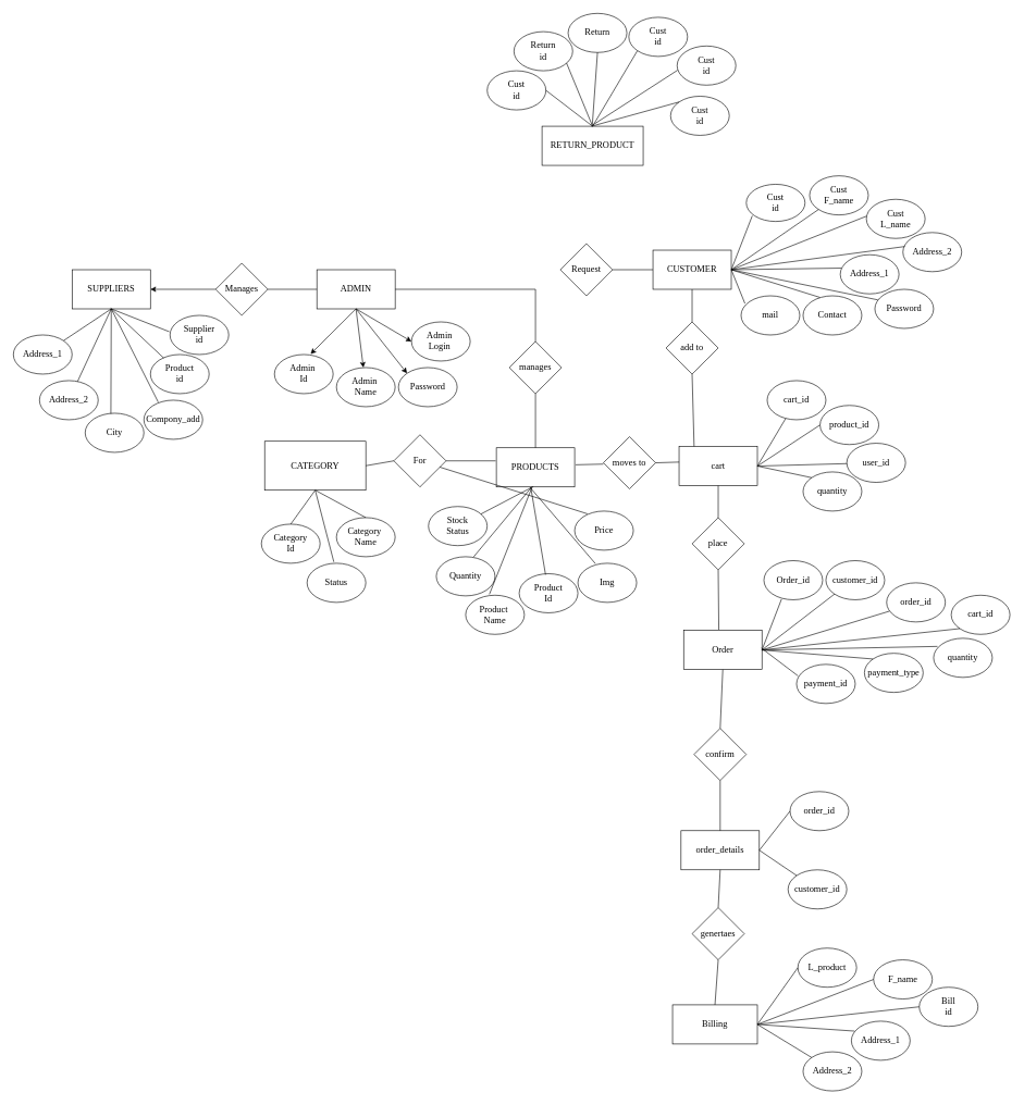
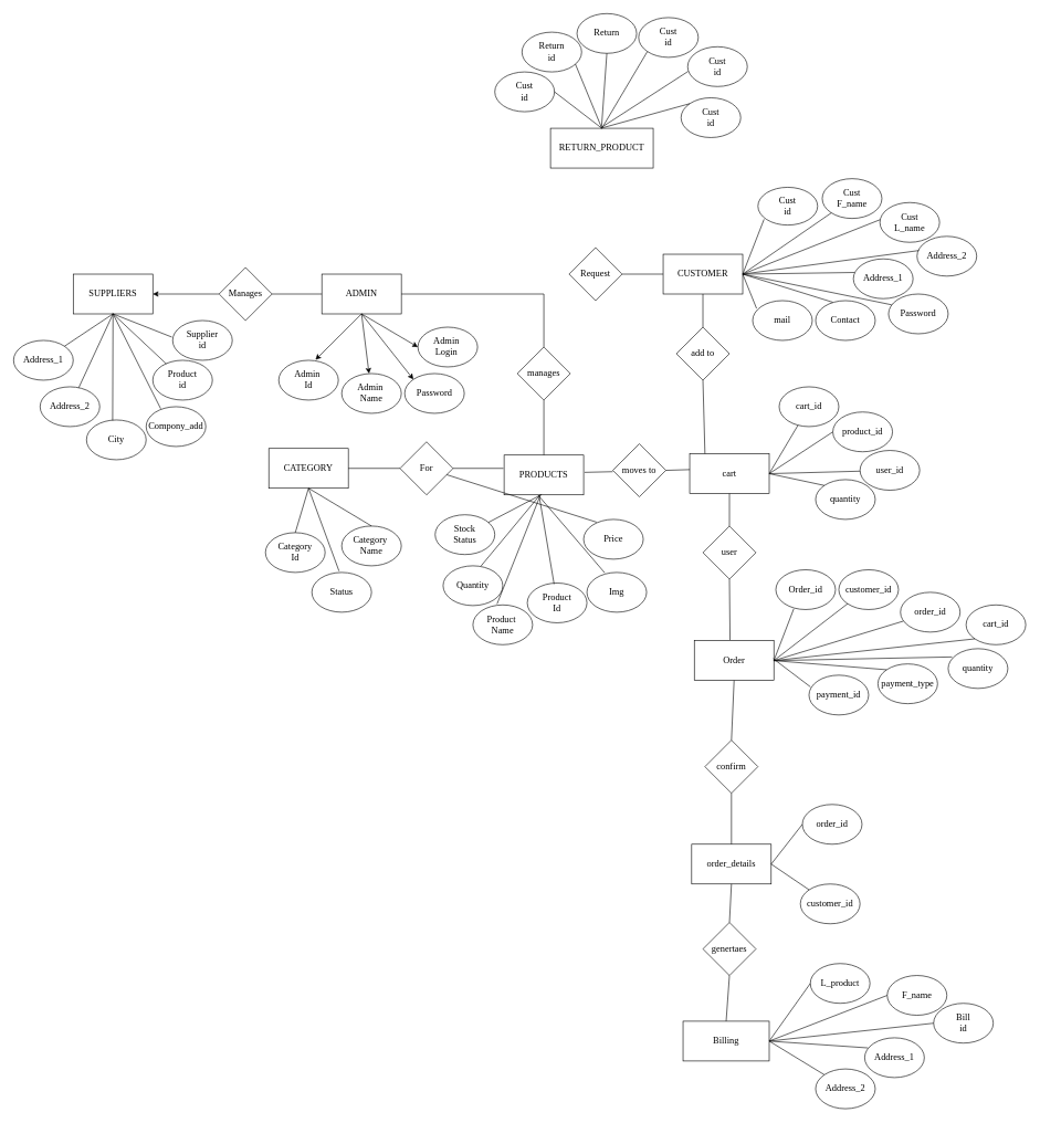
- <mxCell id="20" value="CATEGORY" style="rounded=0;whiteSpace=wrap;html=1;fillColor=none;strokeColor=#000000;fontColor=#000000;fontFamily=Times New Roman;fontSize=14;" parent="1" vertex="1"><mxGeometry x="405" y="676" width="155" height="75" as="geometry" /></mxCell>
+ <mxCell id="20" value="CATEGORY" style="rounded=0;whiteSpace=wrap;html=1;fillColor=none;strokeColor=#000000;fontColor=#000000;fontFamily=Times New Roman;fontSize=14;" parent="1" vertex="1"><mxGeometry x="405" y="676" width="120" height="60" as="geometry" /></mxCell>
- <mxCell id="76" value="place" style="rhombus;whiteSpace=wrap;html=1;fillColor=none;strokeColor=#000000;fontColor=#000000;fontFamily=Times New Roman;fontSize=14;" parent="1" vertex="1"><mxGeometry x="1060" y="793" width="80" height="80" as="geometry" /></mxCell>
+ <mxCell id="76" value="user" style="rhombus;whiteSpace=wrap;html=1;fillColor=none;strokeColor=#000000;fontColor=#000000;fontFamily=Times New Roman;fontSize=14;" parent="1" vertex="1"><mxGeometry x="1060" y="793" width="80" height="80" as="geometry" /></mxCell>
